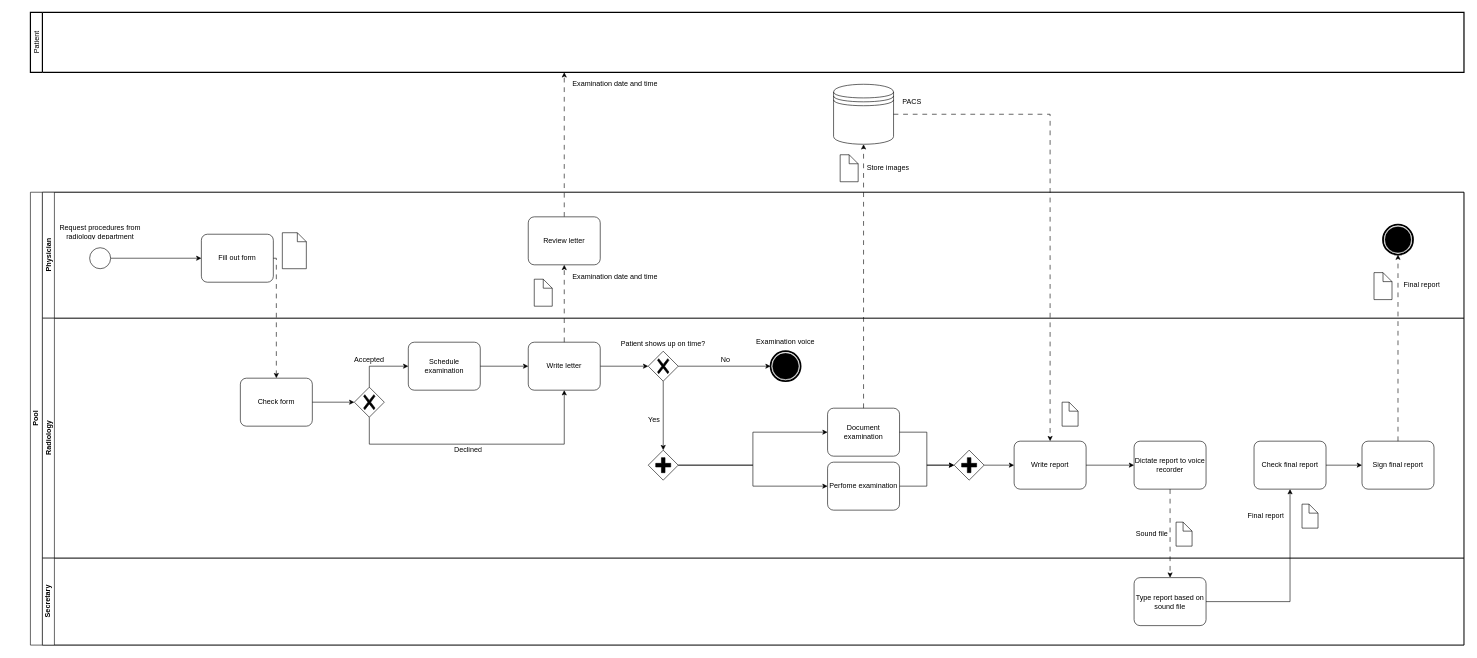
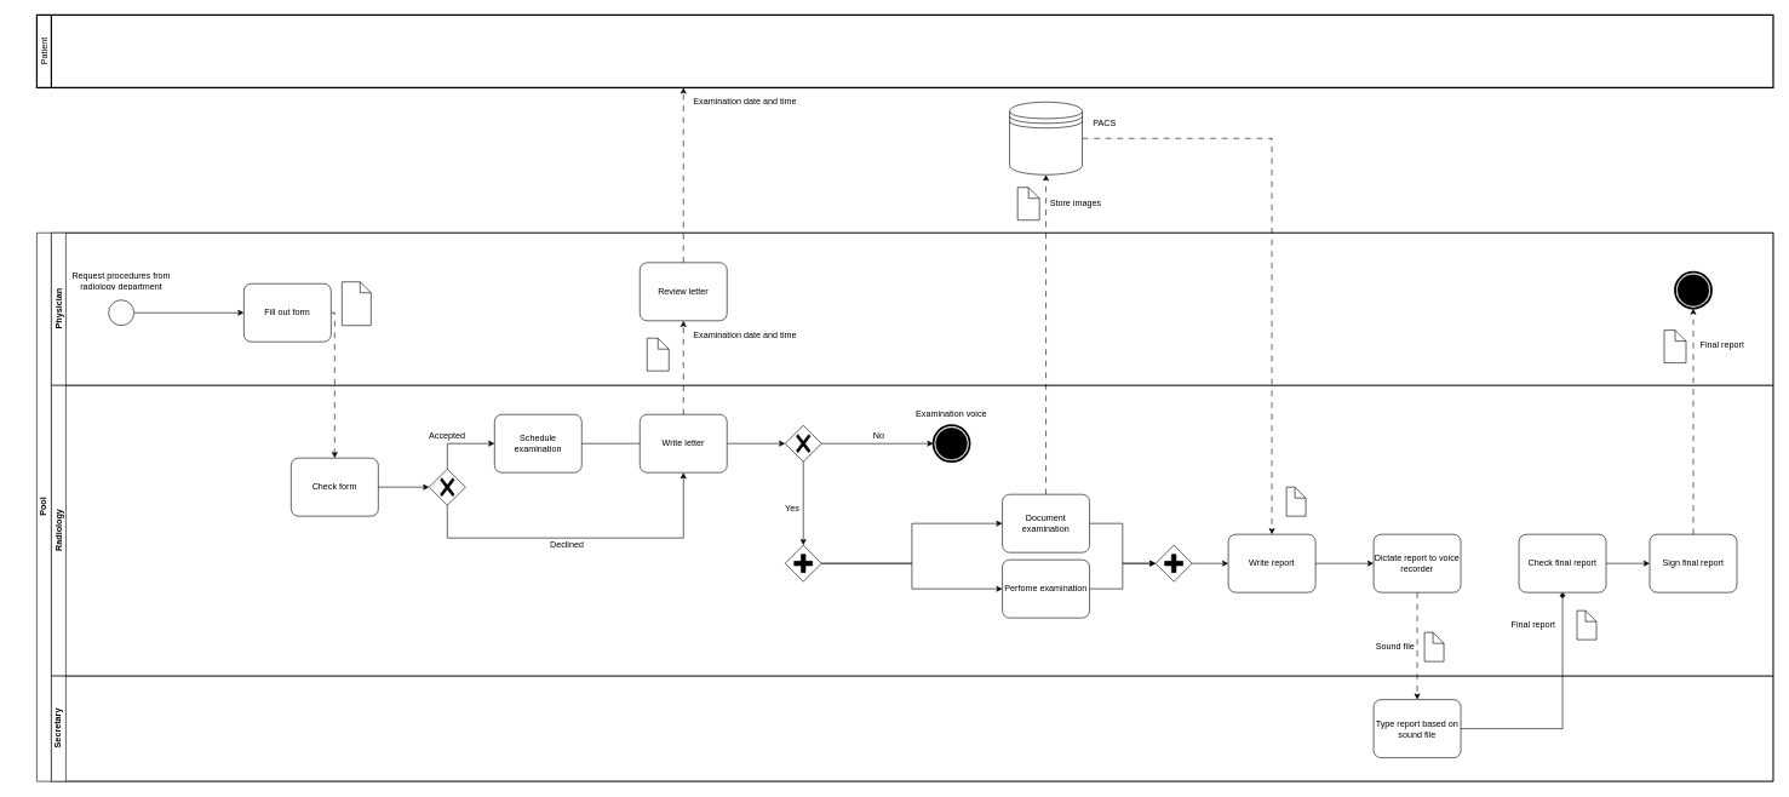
- <mxCell id="29" value="Patient shows up on time?" style="text;html=1;strokeColor=none;fillColor=none;align=center;verticalAlign=middle;whiteSpace=wrap;overflow=hidden;" vertex="1" parent="16"><mxGeometry x="960" y="33" width="150" height="20" as="geometry" /></mxCell>
- <mxCell id="25" style="edgeStyle=orthogonalEdgeStyle;rounded=0;orthogonalLoop=1;jettySize=auto;html=1;entryX=0;entryY=0.5;entryDx=0;entryDy=0;entryPerimeter=0;" edge="1" parent="16" source="20" target="24"><mxGeometry relative="1" as="geometry" /></mxCell>
+ <mxCell id="25" style="edgeStyle=orthogonalEdgeStyle;rounded=0;orthogonalLoop=1;jettySize=auto;html=1;entryX=0;entryY=0.5;entryDx=0;entryDy=0;entryPerimeter=0;endArrow=none;" edge="1" parent="16" source="20" target="24"><mxGeometry relative="1" as="geometry" /></mxCell>
- <mxCell id="61" style="edgeStyle=orthogonalEdgeStyle;rounded=0;orthogonalLoop=1;jettySize=auto;html=1;entryX=0.5;entryY=1;entryDx=0;entryDy=0;entryPerimeter=0;" edge="1" parent="2" source="59" target="52"><mxGeometry relative="1" as="geometry" /></mxCell>
+ <mxCell id="61" style="edgeStyle=orthogonalEdgeStyle;rounded=0;orthogonalLoop=1;jettySize=auto;html=1;entryX=0.5;entryY=1;entryDx=0;entryDy=0;entryPerimeter=0;endArrow=diamond;" edge="1" parent="2" source="59" target="52"><mxGeometry relative="1" as="geometry" /></mxCell>
